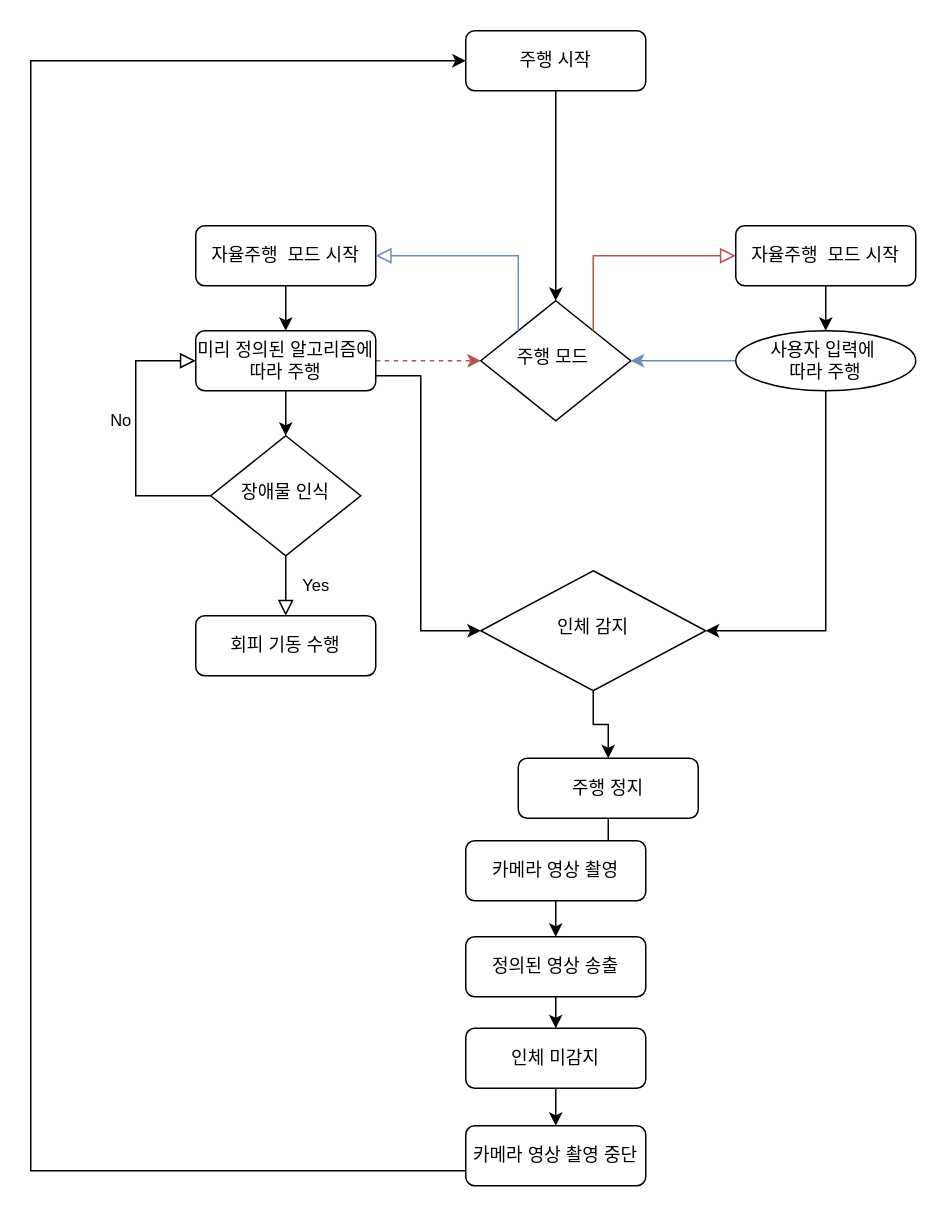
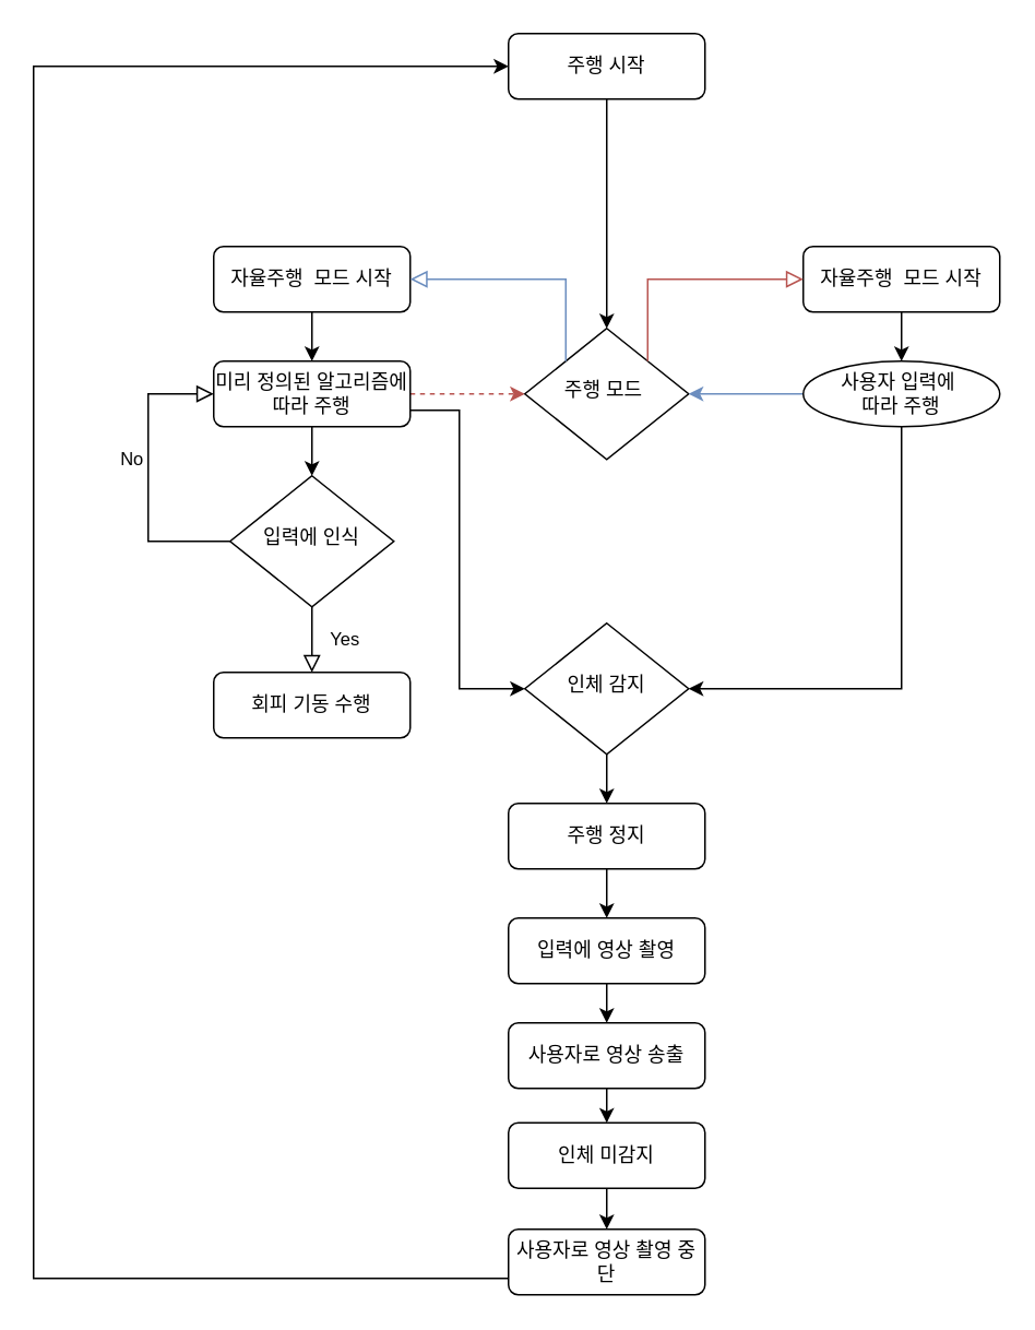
- <mxCell id="10" value="장애물 인식" style="rhombus;whiteSpace=wrap;html=1;shadow=0;fontFamily=Helvetica;fontSize=12;align=center;strokeWidth=1;spacing=6;spacingTop=-4;" vertex="1" parent="1"><mxGeometry x="140" y="290" width="100" height="80" as="geometry" /></mxCell>
+ <mxCell id="10" value="입력에 인식" style="rhombus;whiteSpace=wrap;html=1;shadow=0;fontFamily=Helvetica;fontSize=12;align=center;strokeWidth=1;spacing=6;spacingTop=-4;" vertex="1" parent="1"><mxGeometry x="140" y="290" width="100" height="80" as="geometry" /></mxCell>
- <mxCell id="23" value="인체 감지" style="rhombus;whiteSpace=wrap;html=1;shadow=0;fontFamily=Helvetica;fontSize=12;align=center;strokeWidth=1;spacing=6;spacingTop=-4;" vertex="1" parent="1"><mxGeometry x="320" y="380" width="150" height="80" as="geometry" /></mxCell>
+ <mxCell id="23" value="인체 감지" style="rhombus;whiteSpace=wrap;html=1;shadow=0;fontFamily=Helvetica;fontSize=12;align=center;strokeWidth=1;spacing=6;spacingTop=-4;" vertex="1" parent="1"><mxGeometry x="320" y="380" width="100" height="80" as="geometry" /></mxCell>
- <mxCell id="25" value="주행 정지" style="rounded=1;whiteSpace=wrap;html=1;fontSize=12;glass=0;strokeWidth=1;shadow=0;" vertex="1" parent="1"><mxGeometry x="345" y="505" width="120" height="40" as="geometry" /></mxCell>
+ <mxCell id="25" value="주행 정지" style="rounded=1;whiteSpace=wrap;html=1;fontSize=12;glass=0;strokeWidth=1;shadow=0;" vertex="1" parent="1"><mxGeometry x="310" y="490" width="120" height="40" as="geometry" /></mxCell>
- <mxCell id="27" value="카메라 영상 촬영" style="rounded=1;whiteSpace=wrap;html=1;fontSize=12;glass=0;strokeWidth=1;shadow=0;" vertex="1" parent="1"><mxGeometry x="310" y="560" width="120" height="40" as="geometry" /></mxCell>
+ <mxCell id="27" value="입력에 영상 촬영" style="rounded=1;whiteSpace=wrap;html=1;fontSize=12;glass=0;strokeWidth=1;shadow=0;" vertex="1" parent="1"><mxGeometry x="310" y="560" width="120" height="40" as="geometry" /></mxCell>
- <mxCell id="29" value="정의된 영상 송출" style="rounded=1;whiteSpace=wrap;html=1;fontSize=12;glass=0;strokeWidth=1;shadow=0;" vertex="1" parent="1"><mxGeometry x="310" y="624" width="120" height="40" as="geometry" /></mxCell>
+ <mxCell id="29" value="사용자로 영상 송출" style="rounded=1;whiteSpace=wrap;html=1;fontSize=12;glass=0;strokeWidth=1;shadow=0;" vertex="1" parent="1"><mxGeometry x="310" y="624" width="120" height="40" as="geometry" /></mxCell>
- <mxCell id="33" value="카메라 영상 촬영 중단" style="rounded=1;whiteSpace=wrap;html=1;fontSize=12;glass=0;strokeWidth=1;shadow=0;" vertex="1" parent="1"><mxGeometry x="310" y="750" width="120" height="40" as="geometry" /></mxCell>
+ <mxCell id="33" value="사용자로 영상 촬영 중단" style="rounded=1;whiteSpace=wrap;html=1;fontSize=12;glass=0;strokeWidth=1;shadow=0;" vertex="1" parent="1"><mxGeometry x="310" y="750" width="120" height="40" as="geometry" /></mxCell>
